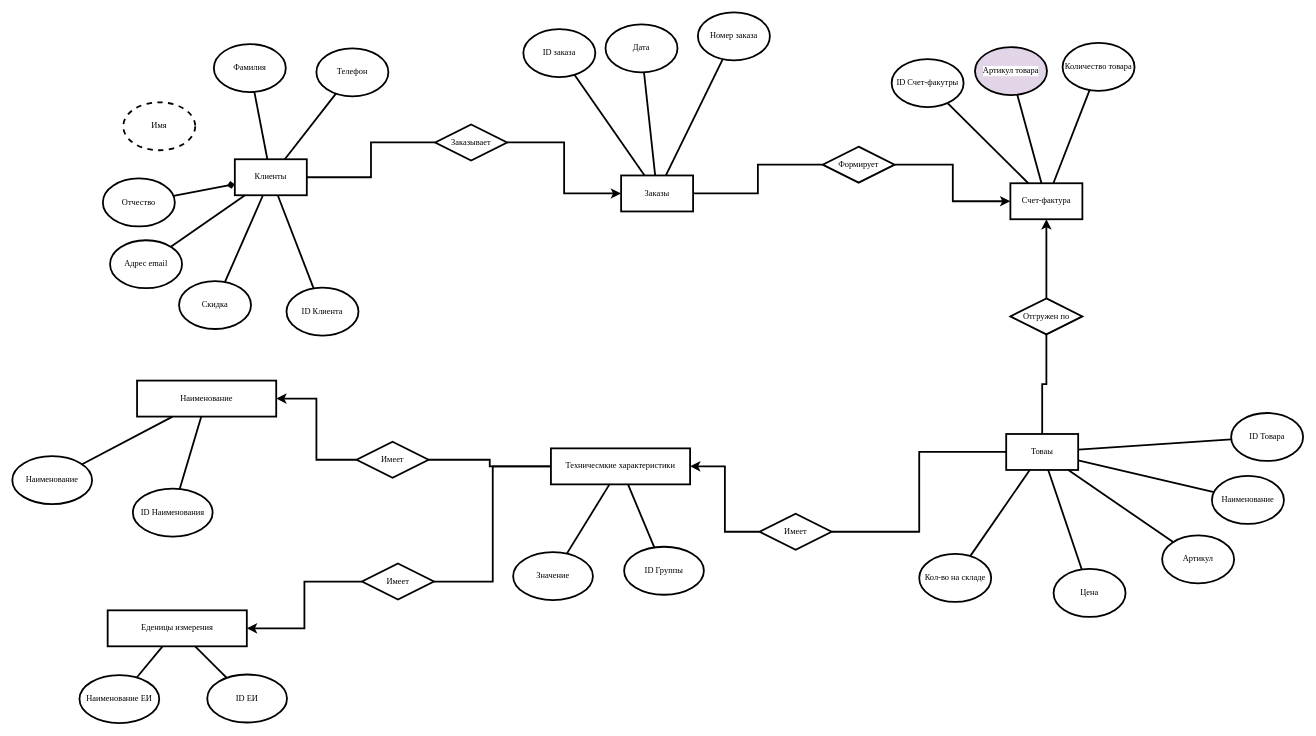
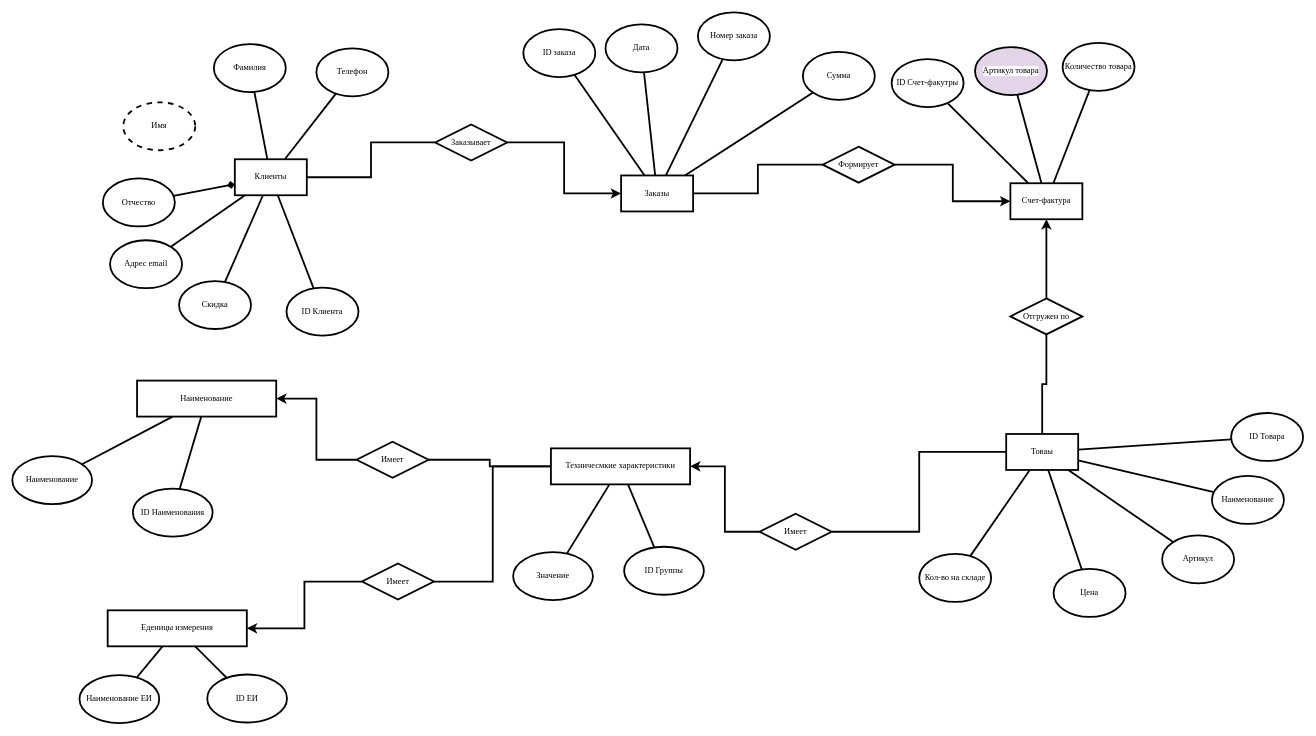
+ <mxCell id="24" value="Сумма" style="ellipse;whiteSpace=wrap;html=1;strokeWidth=3;fontFamily=Times New Roman;fontSize=14;labelBackgroundColor=default;labelBorderColor=none;textShadow=0;" parent="1" vertex="1"><mxGeometry x="1338" y="86" width="120" height="80" as="geometry" /></mxCell>
+ <mxCell id="25" value="" style="endArrow=none;html=1;rounded=0;strokeWidth=3;fontFamily=Times New Roman;fontSize=14;labelBackgroundColor=default;labelBorderColor=none;textShadow=0;" parent="1" source="24" target="4" edge="1"><mxGeometry width="50" height="50" relative="1" as="geometry"><mxPoint x="1083" y="586" as="sourcePoint" /><mxPoint x="1133" y="536" as="targetPoint" /></mxGeometry></mxCell>
